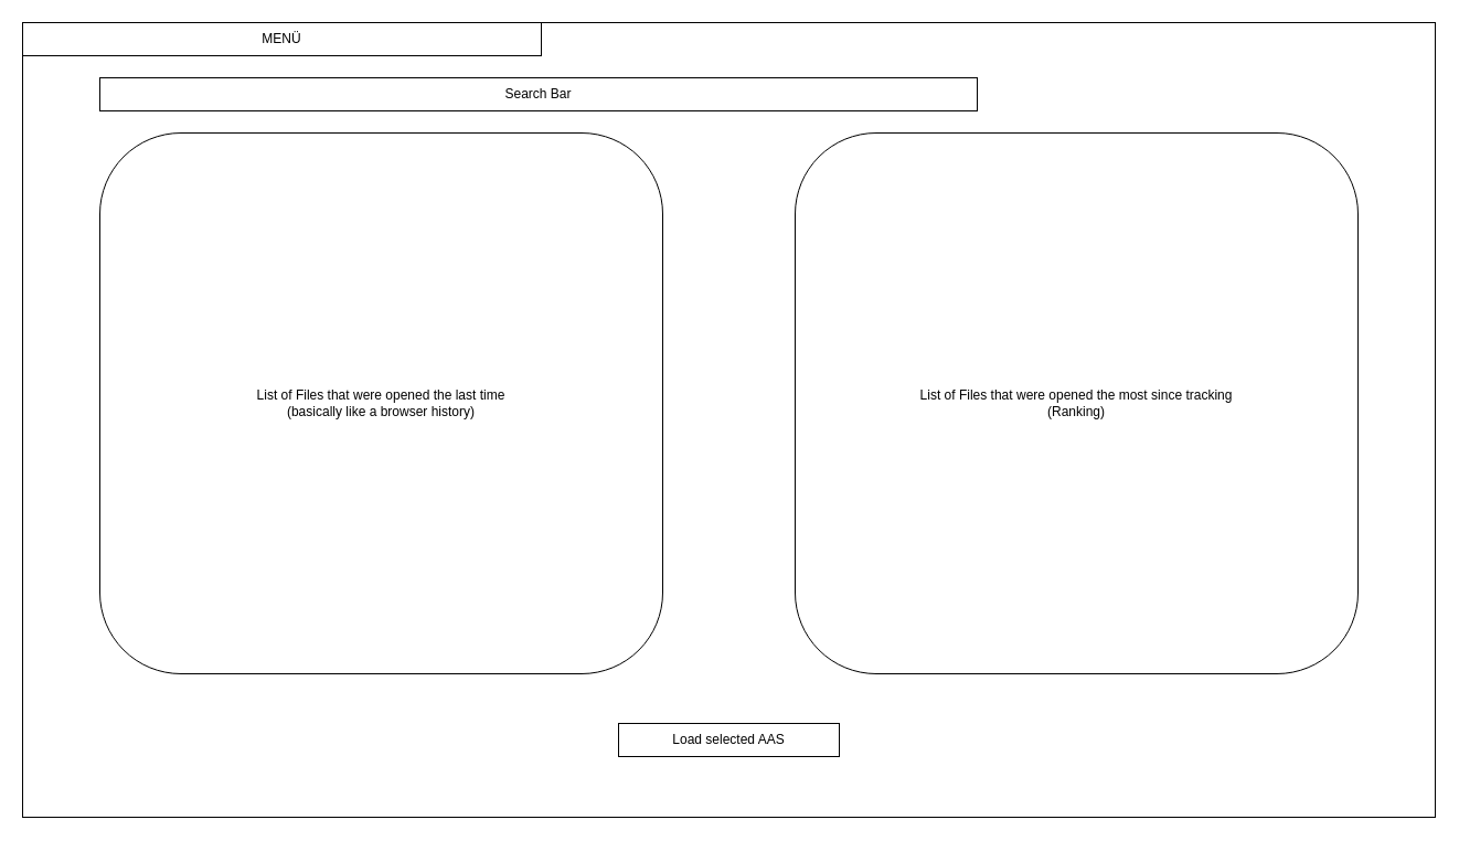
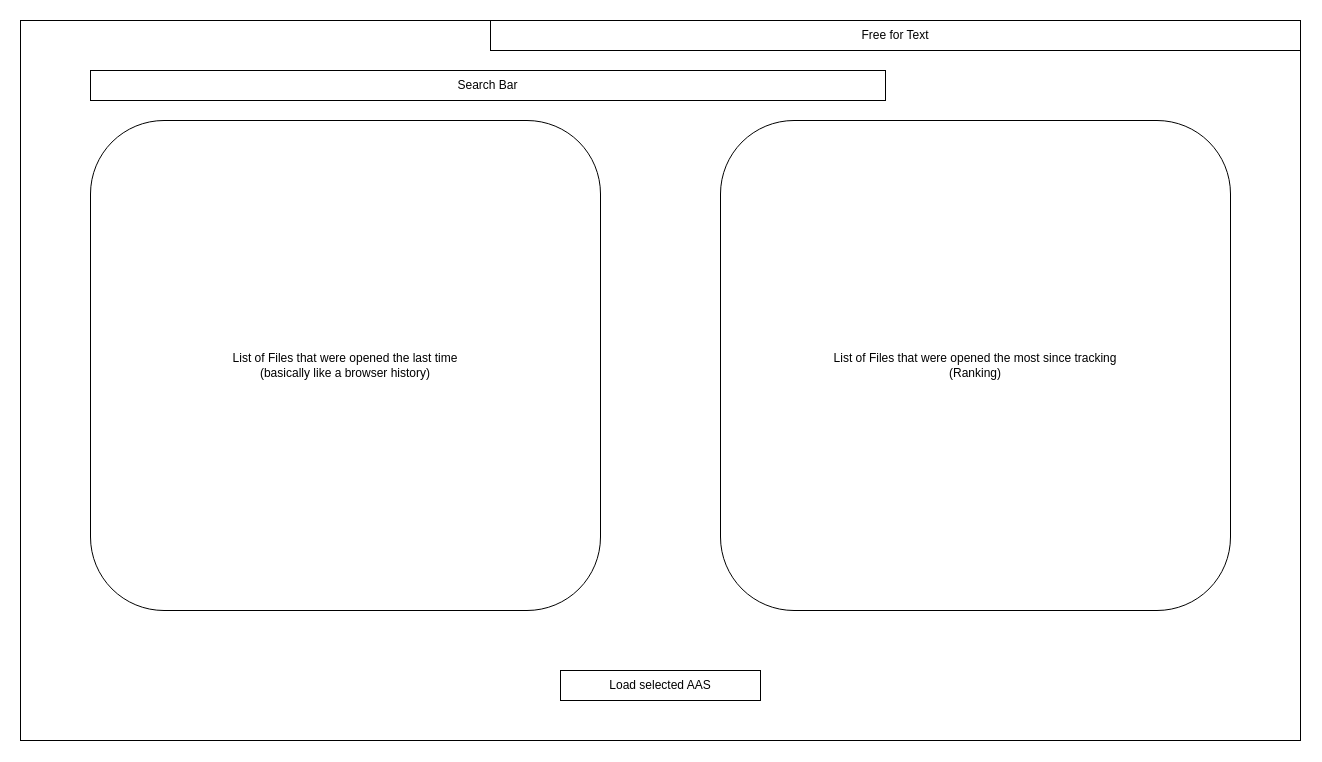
- <mxCell id="3" value="MENÜ" style="rounded=0;whiteSpace=wrap;html=1;" vertex="1" parent="1"><mxGeometry x="20" y="20" width="470" height="30" as="geometry" /></mxCell>
+ <mxCell id="4" value="Free for Text" style="rounded=0;whiteSpace=wrap;html=1;" vertex="1" parent="1"><mxGeometry x="490" y="20" width="810" height="30" as="geometry" /></mxCell>
- <mxCell id="6" value="Load selected AAS" style="rounded=0;whiteSpace=wrap;html=1;" vertex="1" parent="1"><mxGeometry x="560" y="655" width="200" height="30" as="geometry" /></mxCell>
+ <mxCell id="6" value="Load selected AAS" style="rounded=0;whiteSpace=wrap;html=1;" vertex="1" parent="1"><mxGeometry x="560" y="670" width="200" height="30" as="geometry" /></mxCell>
